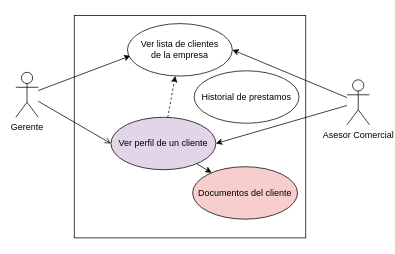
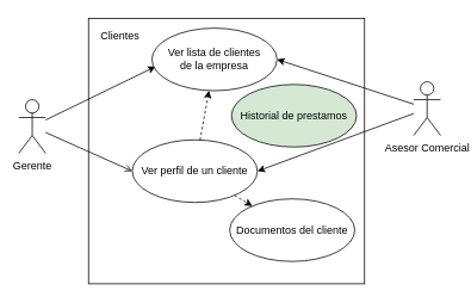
+ <mxCell id="9" value="Clientes" style="text;html=1;align=center;verticalAlign=middle;resizable=0;points=[];autosize=1;strokeColor=none;" parent="1" vertex="1"><mxGeometry x="106" y="31" width="53" height="18" as="geometry" /></mxCell>
- <mxCell id="8" value="Gerente" style="shape=umlActor;verticalLabelPosition=bottom;verticalAlign=top;html=1;" parent="1" vertex="1"><mxGeometry x="20" y="96" width="30" height="60" as="geometry" /></mxCell>
+ <mxCell id="8" value="Gerente" style="shape=umlActor;verticalLabelPosition=bottom;verticalAlign=top;html=1;" parent="1" vertex="1"><mxGeometry x="20" y="111" width="30" height="60" as="geometry" /></mxCell>
- <mxCell id="11" value="Historial de prestamos" style="ellipse;whiteSpace=wrap;html=1;" parent="1" vertex="1"><mxGeometry x="258" y="94" width="140" height="70" as="geometry" /></mxCell>
+ <mxCell id="11" value="Historial de prestamos" style="ellipse;whiteSpace=wrap;html=1;fillColor=#d5e8d4;" parent="1" vertex="1"><mxGeometry x="258" y="94" width="140" height="70" as="geometry" /></mxCell>
- <mxCell id="15" value="Asesor Comercial" style="shape=umlActor;verticalLabelPosition=bottom;verticalAlign=top;html=1;" parent="1" vertex="1"><mxGeometry x="462" y="106" width="30" height="60" as="geometry" /></mxCell>
+ <mxCell id="15" value="Asesor Comercial" style="shape=umlActor;verticalLabelPosition=bottom;verticalAlign=top;html=1;" parent="1" vertex="1"><mxGeometry x="462" y="91" width="30" height="60" as="geometry" /></mxCell>
- <mxCell id="5" value="Ver perfil de un cliente" style="ellipse;whiteSpace=wrap;html=1;fillColor=#e1d5e7;" parent="1" vertex="1"><mxGeometry x="147" y="156" width="140" height="70" as="geometry" /></mxCell>
+ <mxCell id="5" value="Ver perfil de un cliente" style="ellipse;whiteSpace=wrap;html=1;" parent="1" vertex="1"><mxGeometry x="147" y="156" width="140" height="70" as="geometry" /></mxCell>
- <mxCell id="3" style="edgeStyle=none;html=1;dashed=0;" parent="1" source="5" target="12" edge="1"><mxGeometry relative="1" as="geometry" /></mxCell>
+ <mxCell id="3" style="edgeStyle=none;html=1;dashed=1;" parent="1" source="5" target="12" edge="1"><mxGeometry relative="1" as="geometry" /></mxCell>
- <mxCell id="12" value="Documentos del cliente" style="ellipse;whiteSpace=wrap;html=1;fillColor=#f8cecc;" parent="1" vertex="1"><mxGeometry x="256" y="222" width="140" height="70" as="geometry" /></mxCell>
+ <mxCell id="12" value="Documentos del cliente" style="ellipse;whiteSpace=wrap;html=1;" parent="1" vertex="1"><mxGeometry x="256" y="222" width="140" height="70" as="geometry" /></mxCell>
